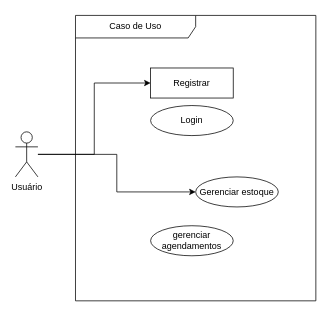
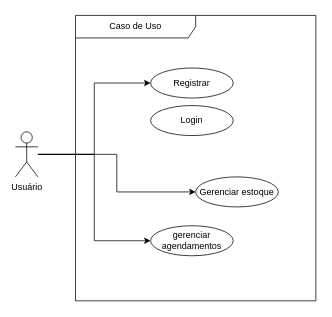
- <mxCell id="6" value="Registrar" style="whiteSpace=wrap;html=1;rounded=0;" vertex="1" parent="2"><mxGeometry x="100" y="70" width="110" height="40" as="geometry" /></mxCell>
+ <mxCell id="6" value="Registrar" style="ellipse;whiteSpace=wrap;html=1;" vertex="1" parent="2"><mxGeometry x="100" y="70" width="110" height="40" as="geometry" /></mxCell>
+ <mxCell id="8" style="edgeStyle=orthogonalEdgeStyle;rounded=0;orthogonalLoop=1;jettySize=auto;html=1;entryX=0;entryY=0.5;entryDx=0;entryDy=0;" edge="1" parent="1" source="10" target="5"><mxGeometry relative="1" as="geometry" /></mxCell>
